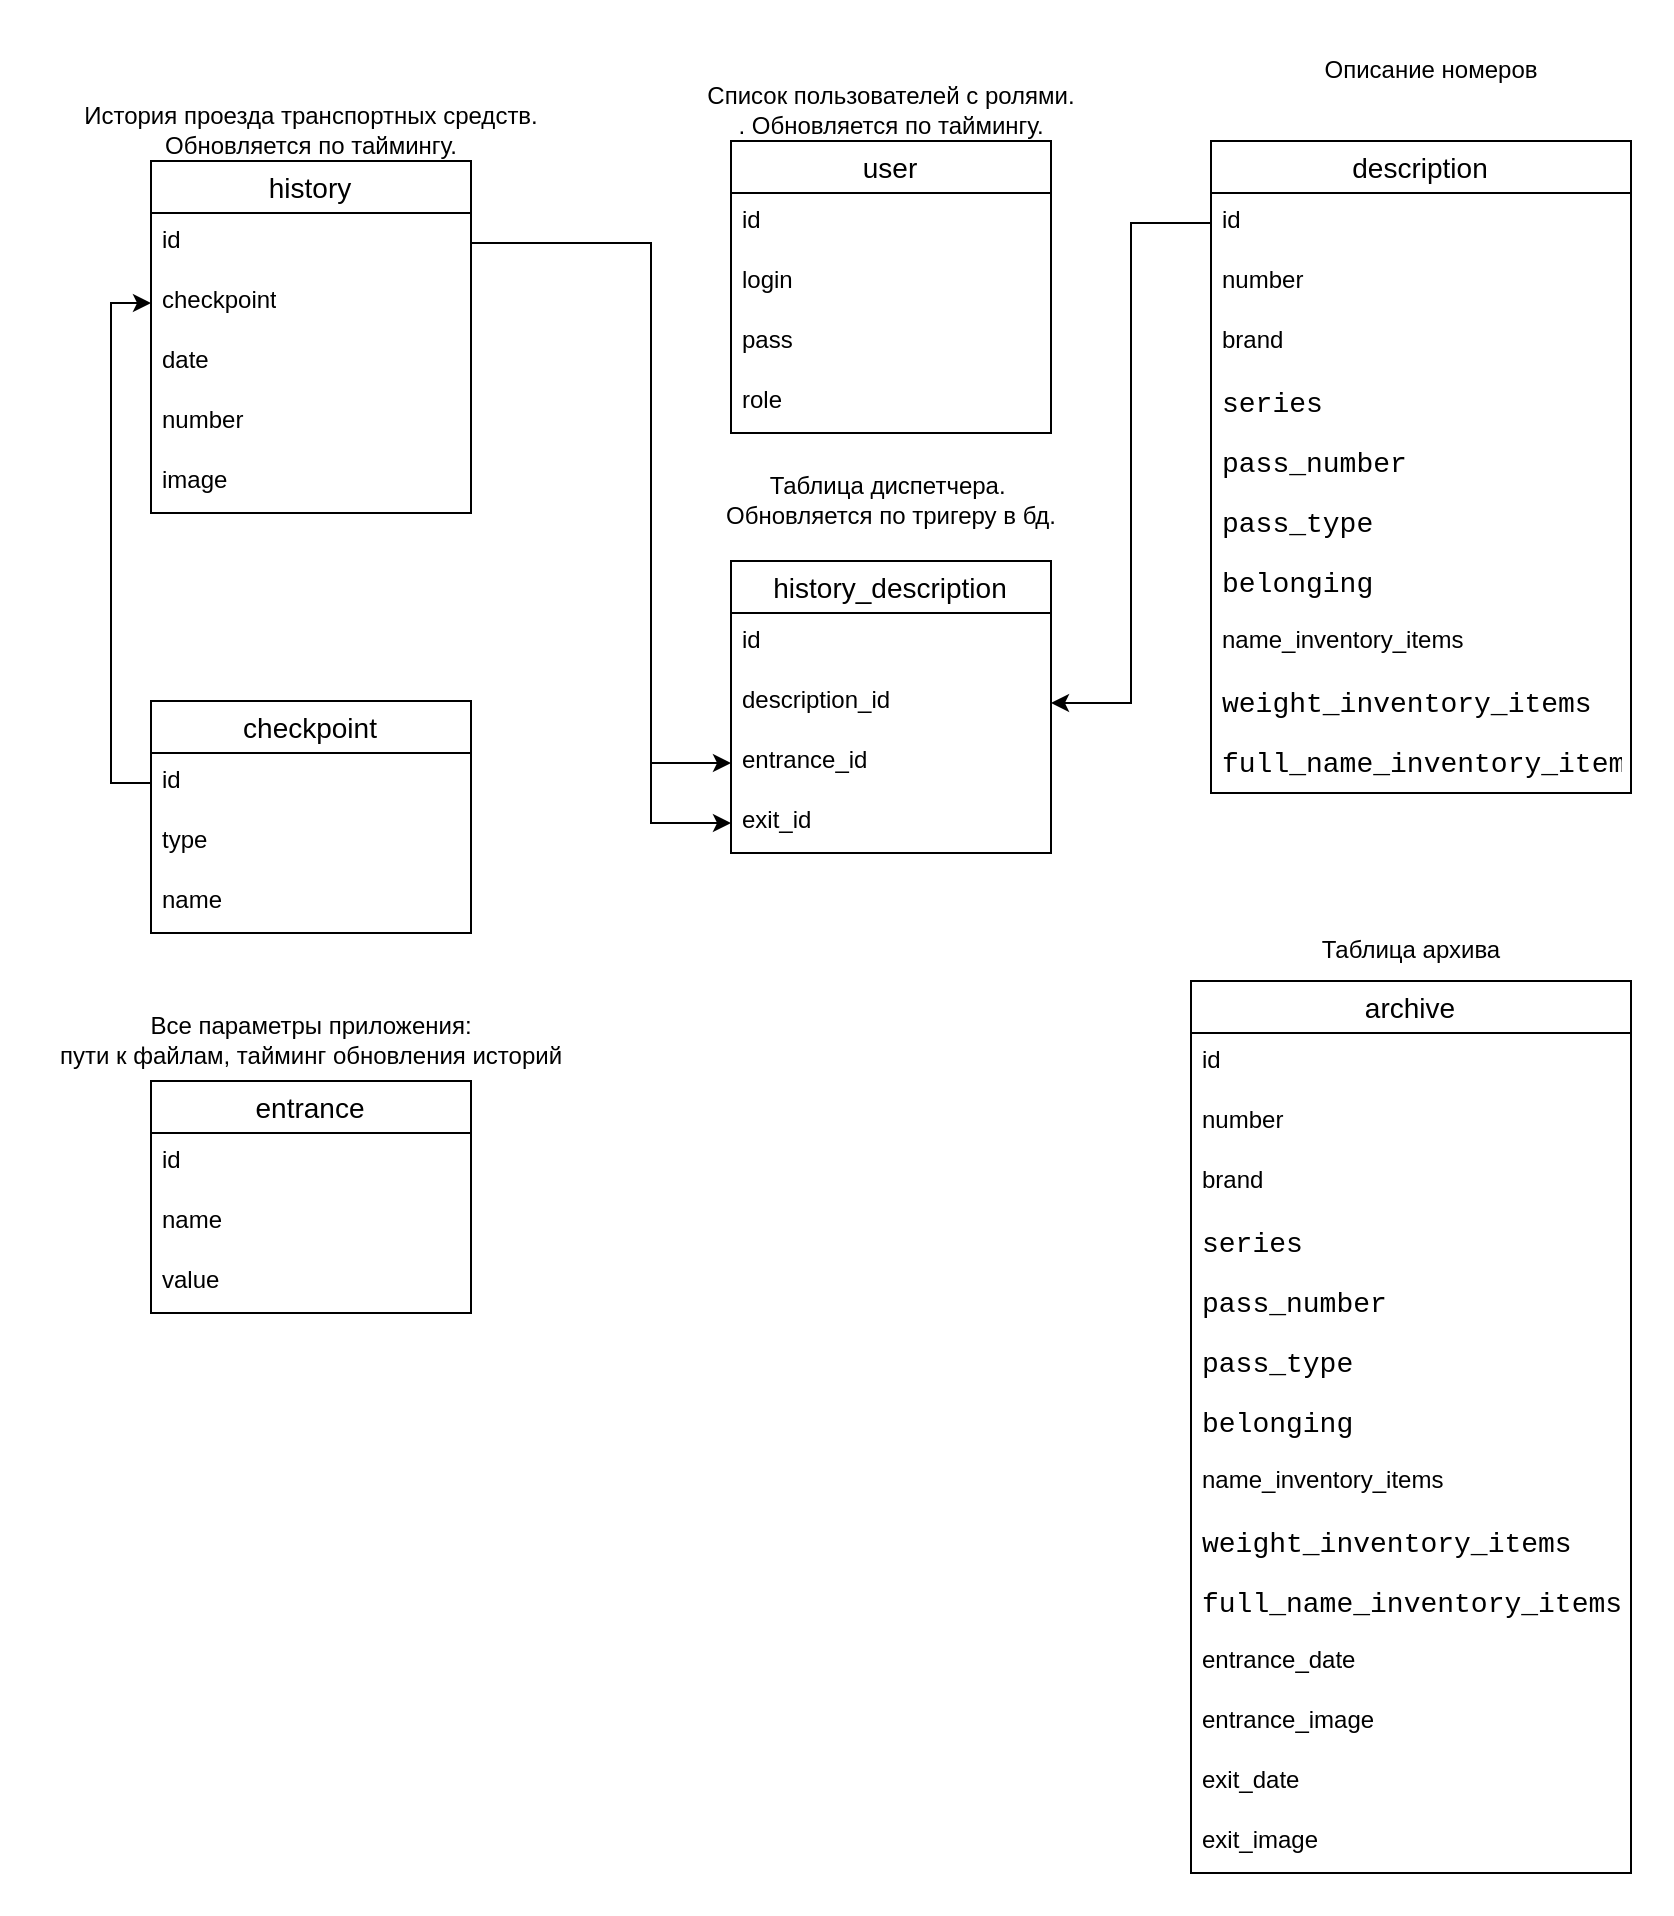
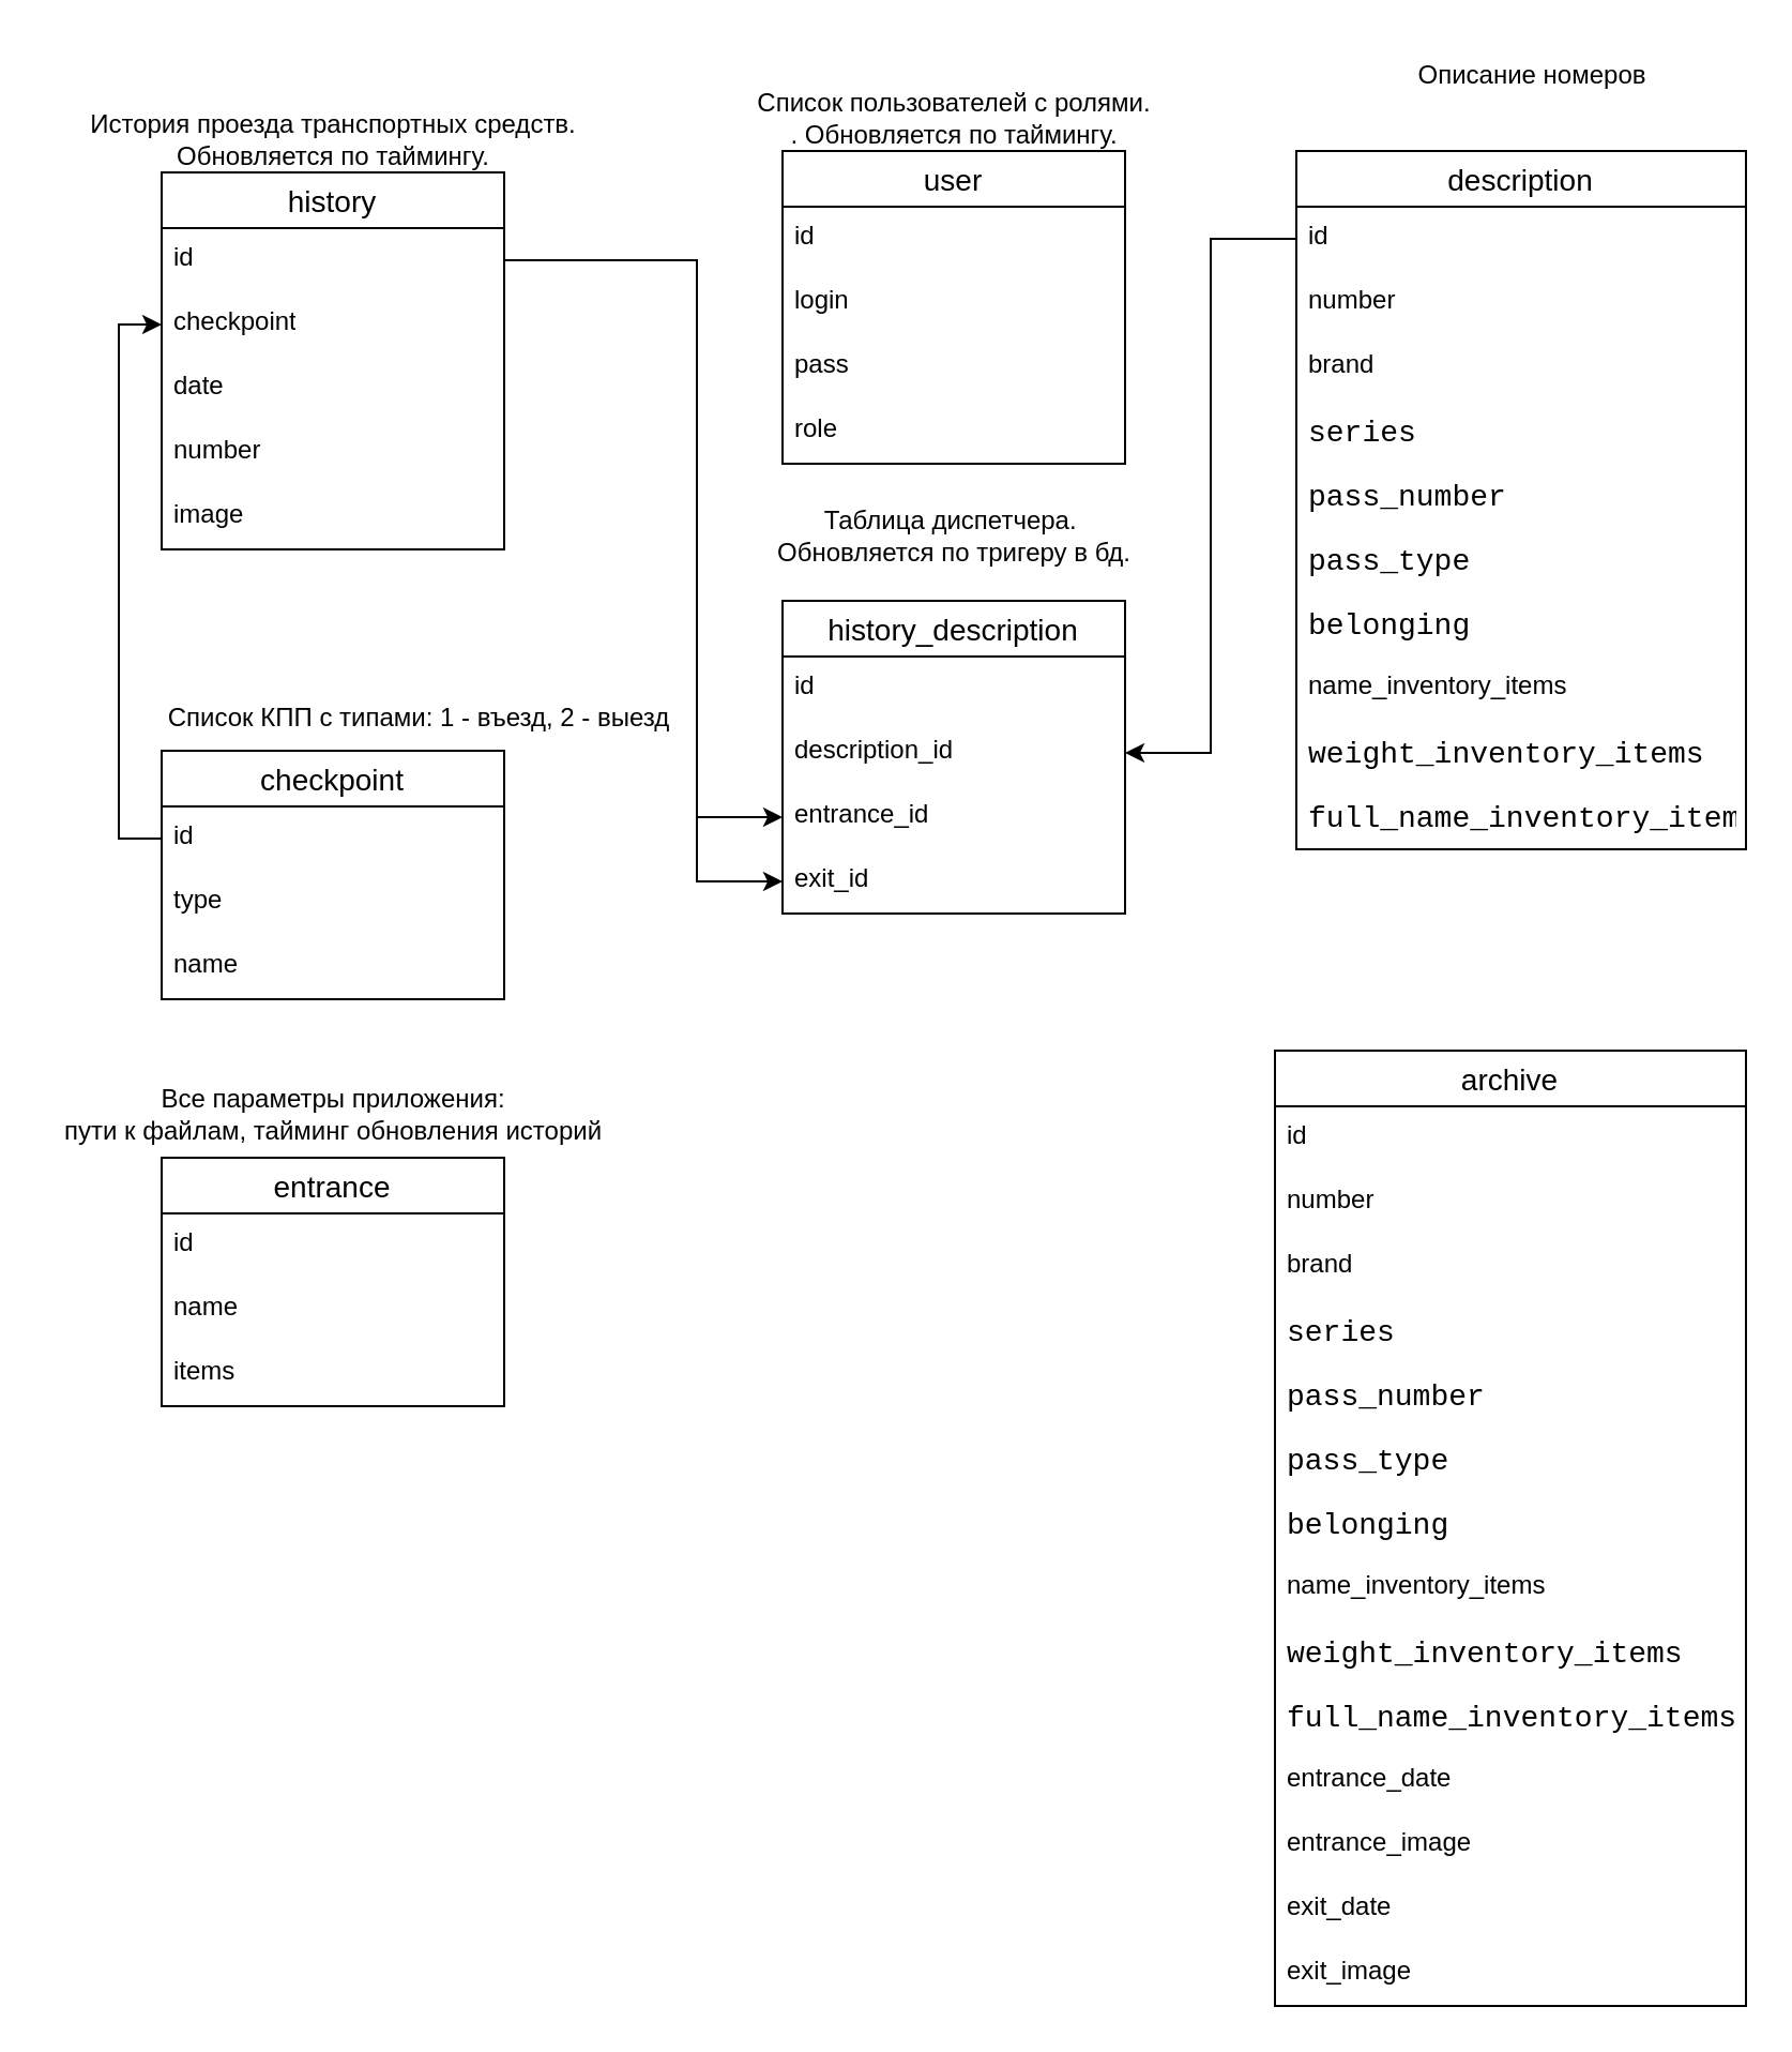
+ <mxCell id="19" value="Список КПП с типами: 1 - въезд, 2 - выезд" style="text;html=1;align=center;verticalAlign=middle;resizable=0;points=[];autosize=1;strokeColor=none;fillColor=none;" vertex="1" parent="1"><mxGeometry x="65" y="320" width="260" height="30" as="geometry" /></mxCell>
- <mxCell id="52" value="Таблица архива" style="text;html=1;align=center;verticalAlign=middle;resizable=0;points=[];autosize=1;strokeColor=none;fillColor=none;" vertex="1" parent="1"><mxGeometry x="650" y="460" width="110" height="30" as="geometry" /></mxCell>
- <mxCell id="34" value="value" style="text;strokeColor=none;fillColor=none;spacingLeft=4;spacingRight=4;overflow=hidden;rotatable=0;points=[[0,0.5],[1,0.5]];portConstraint=eastwest;fontSize=12;whiteSpace=wrap;html=1;" vertex="1" parent="31"><mxGeometry y="86" width="160" height="30" as="geometry" /></mxCell>
+ <mxCell id="34" value="items" style="text;strokeColor=none;fillColor=none;spacingLeft=4;spacingRight=4;overflow=hidden;rotatable=0;points=[[0,0.5],[1,0.5]];portConstraint=eastwest;fontSize=12;whiteSpace=wrap;html=1;" vertex="1" parent="31"><mxGeometry y="86" width="160" height="30" as="geometry" /></mxCell>
